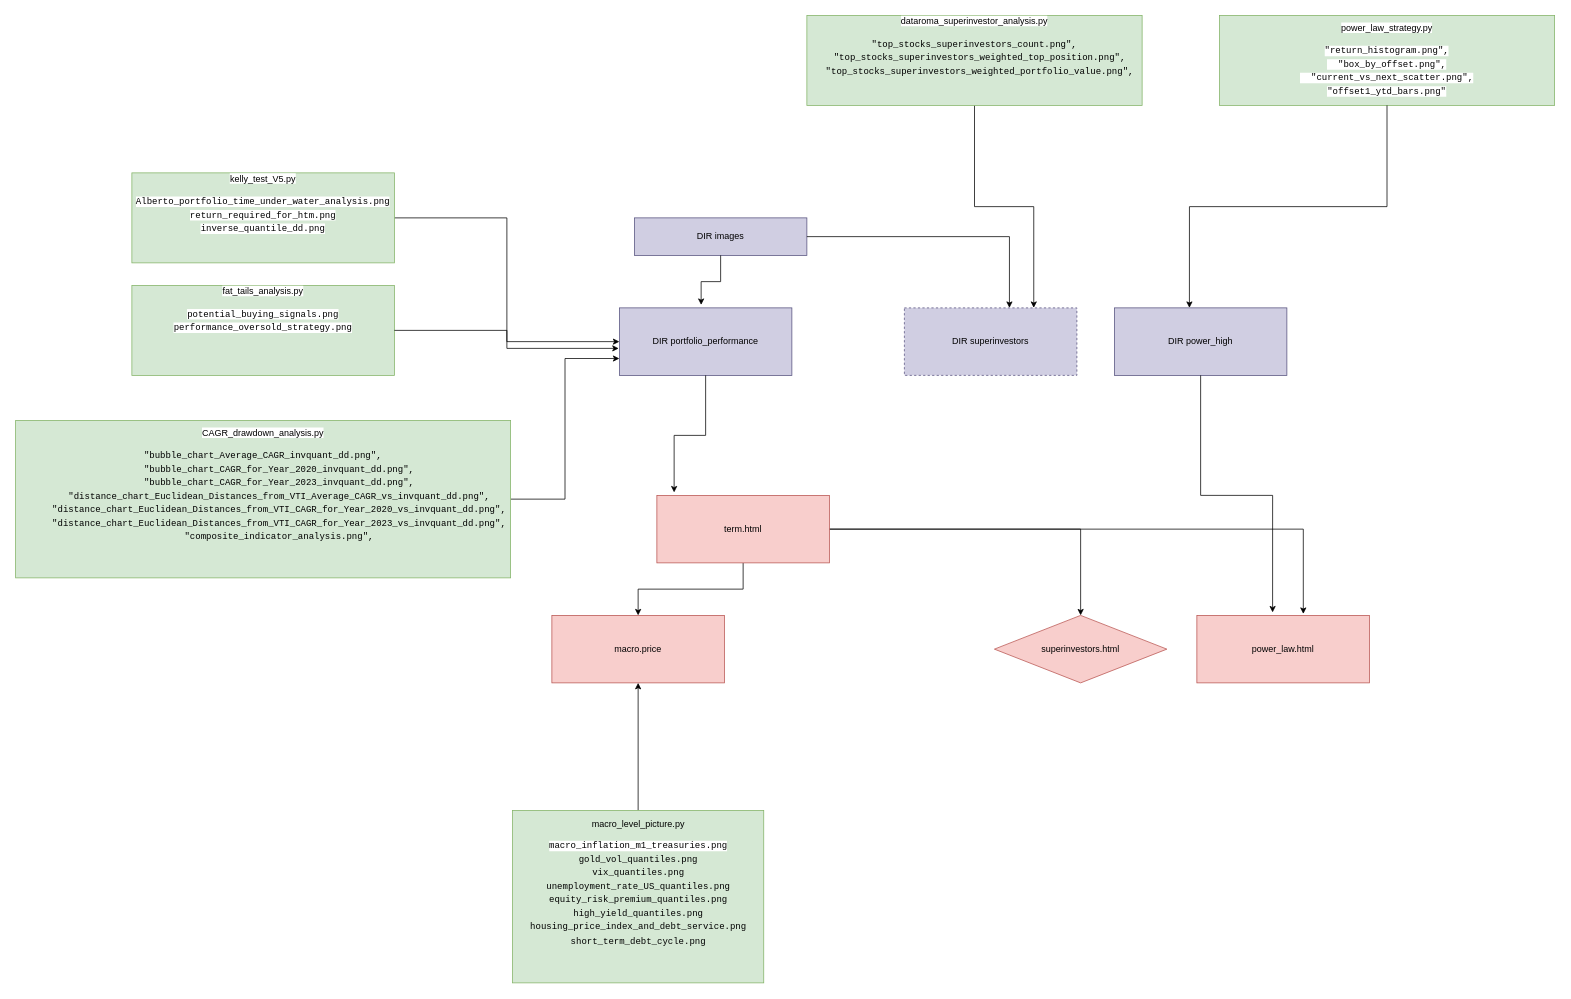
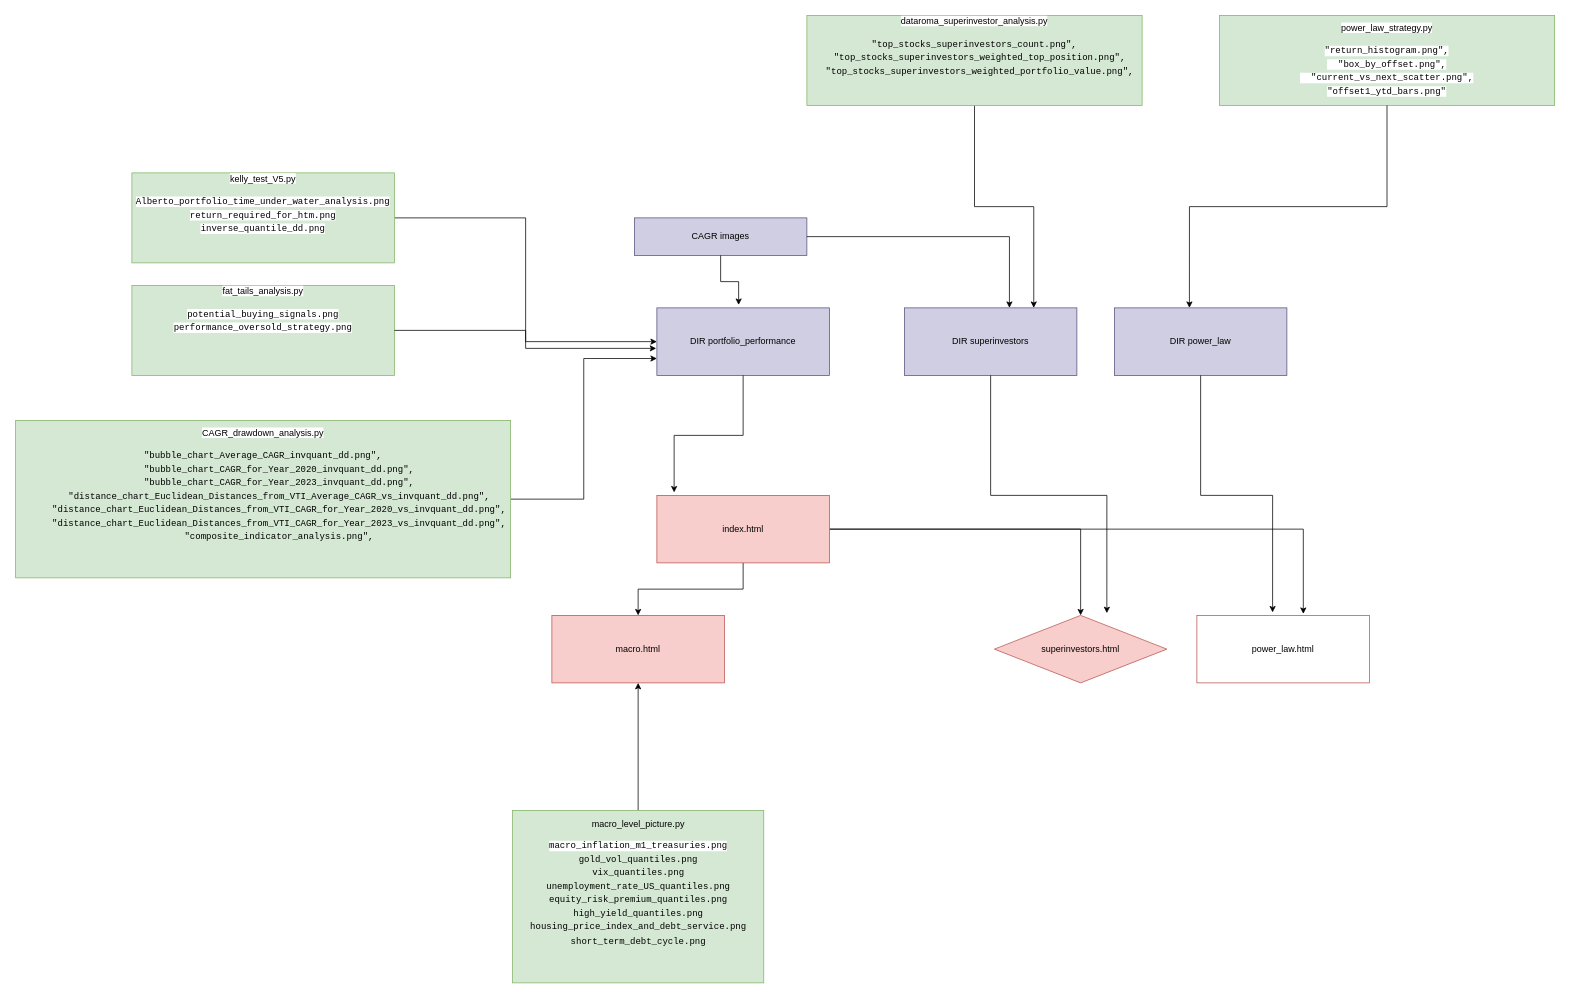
- <mxCell id="11" value="DIR images" style="rounded=0;whiteSpace=wrap;html=1;fillColor=#d0cee2;strokeColor=#56517e;" vertex="1" parent="1"><mxGeometry x="845" y="290" width="230" height="50" as="geometry" /></mxCell>
+ <mxCell id="11" value="CAGR images" style="rounded=0;whiteSpace=wrap;html=1;fillColor=#d0cee2;strokeColor=#56517e;" vertex="1" parent="1"><mxGeometry x="845" y="290" width="230" height="50" as="geometry" /></mxCell>
- <mxCell id="12" value="DIR portfolio_performance" style="rounded=0;whiteSpace=wrap;html=1;fillColor=#d0cee2;strokeColor=#56517e;" vertex="1" parent="1"><mxGeometry x="825" y="410" width="230" height="90" as="geometry" /></mxCell>
+ <mxCell id="12" value="DIR portfolio_performance" style="rounded=0;whiteSpace=wrap;html=1;fillColor=#d0cee2;strokeColor=#56517e;" vertex="1" parent="1"><mxGeometry x="875" y="410" width="230" height="90" as="geometry" /></mxCell>
- <mxCell id="17" value="DIR superinvestors" style="rounded=0;whiteSpace=wrap;html=1;fillColor=#d0cee2;strokeColor=#56517e;dashed=1;" vertex="1" parent="1"><mxGeometry x="1205" y="410" width="230" height="90" as="geometry" /></mxCell>
+ <mxCell id="17" value="DIR superinvestors" style="rounded=0;whiteSpace=wrap;html=1;fillColor=#d0cee2;strokeColor=#56517e;" vertex="1" parent="1"><mxGeometry x="1205" y="410" width="230" height="90" as="geometry" /></mxCell>
- <mxCell id="23" value="DIR power_high" style="rounded=0;whiteSpace=wrap;html=1;fillColor=#d0cee2;strokeColor=#56517e;" vertex="1" parent="1"><mxGeometry x="1485" y="410" width="230" height="90" as="geometry" /></mxCell>
+ <mxCell id="23" value="DIR power_law" style="rounded=0;whiteSpace=wrap;html=1;fillColor=#d0cee2;strokeColor=#56517e;" vertex="1" parent="1"><mxGeometry x="1485" y="410" width="230" height="90" as="geometry" /></mxCell>
+ <mxCell id="22" style="edgeStyle=orthogonalEdgeStyle;rounded=0;orthogonalLoop=1;jettySize=auto;html=1;entryX=0.652;entryY=-0.033;entryDx=0;entryDy=0;entryPerimeter=0;" edge="1" parent="1" source="17" target="21"><mxGeometry relative="1" as="geometry" /></mxCell>
- <mxCell id="5" value="term.html" style="rounded=0;whiteSpace=wrap;html=1;fillColor=#f8cecc;strokeColor=#b85450;" parent="1" vertex="1"><mxGeometry x="875" y="660" width="230" height="90" as="geometry" /></mxCell>
+ <mxCell id="5" value="index.html" style="rounded=0;whiteSpace=wrap;html=1;fillColor=#f8cecc;strokeColor=#b85450;" parent="1" vertex="1"><mxGeometry x="875" y="660" width="230" height="90" as="geometry" /></mxCell>
- <mxCell id="6" value="macro.price" style="rounded=0;whiteSpace=wrap;html=1;fillColor=#f8cecc;strokeColor=#b85450;" parent="1" vertex="1"><mxGeometry x="735" y="820" width="230" height="90" as="geometry" /></mxCell>
+ <mxCell id="6" value="macro.html" style="rounded=0;whiteSpace=wrap;html=1;fillColor=#f8cecc;strokeColor=#b85450;" parent="1" vertex="1"><mxGeometry x="735" y="820" width="230" height="90" as="geometry" /></mxCell>
- <mxCell id="24" value="power_law.html" style="rounded=0;whiteSpace=wrap;html=1;fillColor=#f8cecc;strokeColor=#b85450;" vertex="1" parent="1"><mxGeometry x="1595" y="820" width="230" height="90" as="geometry" /></mxCell>
+ <mxCell id="24" value="power_law.html" style="rounded=0;whiteSpace=wrap;html=1;fillColor=#ffffff;strokeColor=#b85450;" vertex="1" parent="1"><mxGeometry x="1595" y="820" width="230" height="90" as="geometry" /></mxCell>
